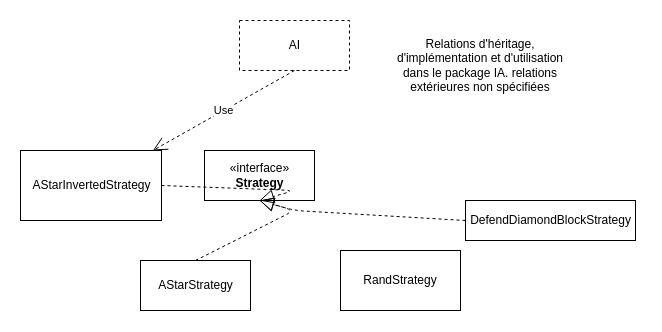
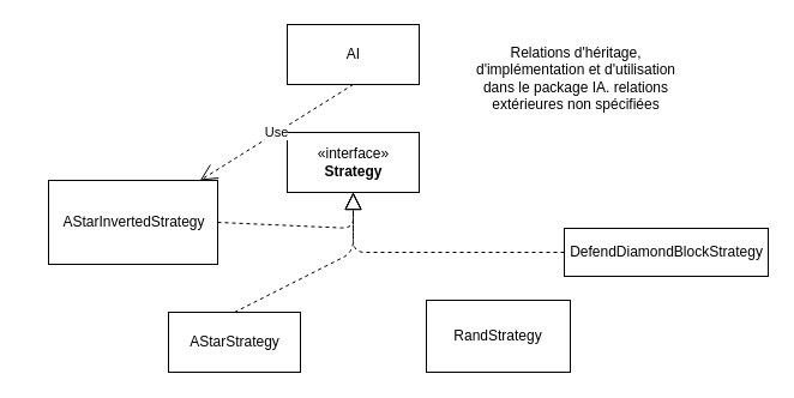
- <mxCell id="2" value="AI" style="html=1;dashed=1;" vertex="1" parent="1"><mxGeometry x="239" y="20" width="110" height="50" as="geometry" /></mxCell>
+ <mxCell id="2" value="AI" style="html=1;" vertex="1" parent="1"><mxGeometry x="239" y="20" width="110" height="50" as="geometry" /></mxCell>
- <mxCell id="3" value="«interface»&lt;br&gt;&lt;b&gt;Strategy&lt;/b&gt;" style="html=1;" vertex="1" parent="1"><mxGeometry x="204" y="150" width="110" height="50" as="geometry" /></mxCell>
+ <mxCell id="3" value="«interface»&lt;br&gt;&lt;b&gt;Strategy&lt;/b&gt;" style="html=1;" vertex="1" parent="1"><mxGeometry x="239" y="110" width="110" height="50" as="geometry" /></mxCell>
- <mxCell id="4" value="AStarInvertedStrategy" style="html=1;" vertex="1" parent="1"><mxGeometry x="20" y="150" width="141" height="70" as="geometry" /></mxCell>
+ <mxCell id="4" value="AStarInvertedStrategy" style="html=1;" vertex="1" parent="1"><mxGeometry x="40" y="150" width="141" height="70" as="geometry" /></mxCell>
- <mxCell id="6" value="DefendDiamondBlockStrategy" style="html=1;" vertex="1" parent="1"><mxGeometry x="465" y="200" width="170" height="40" as="geometry" /></mxCell>
+ <mxCell id="6" value="DefendDiamondBlockStrategy" style="html=1;" vertex="1" parent="1"><mxGeometry x="470" y="190" width="170" height="40" as="geometry" /></mxCell>
- <mxCell id="7" value="RandStrategy" style="rounded=0;whiteSpace=wrap;html=1;" vertex="1" parent="1"><mxGeometry x="340" y="250" width="120" height="60" as="geometry" /></mxCell>
+ <mxCell id="7" value="RandStrategy" style="rounded=0;whiteSpace=wrap;html=1;" vertex="1" parent="1"><mxGeometry x="355" y="250" width="120" height="60" as="geometry" /></mxCell>
